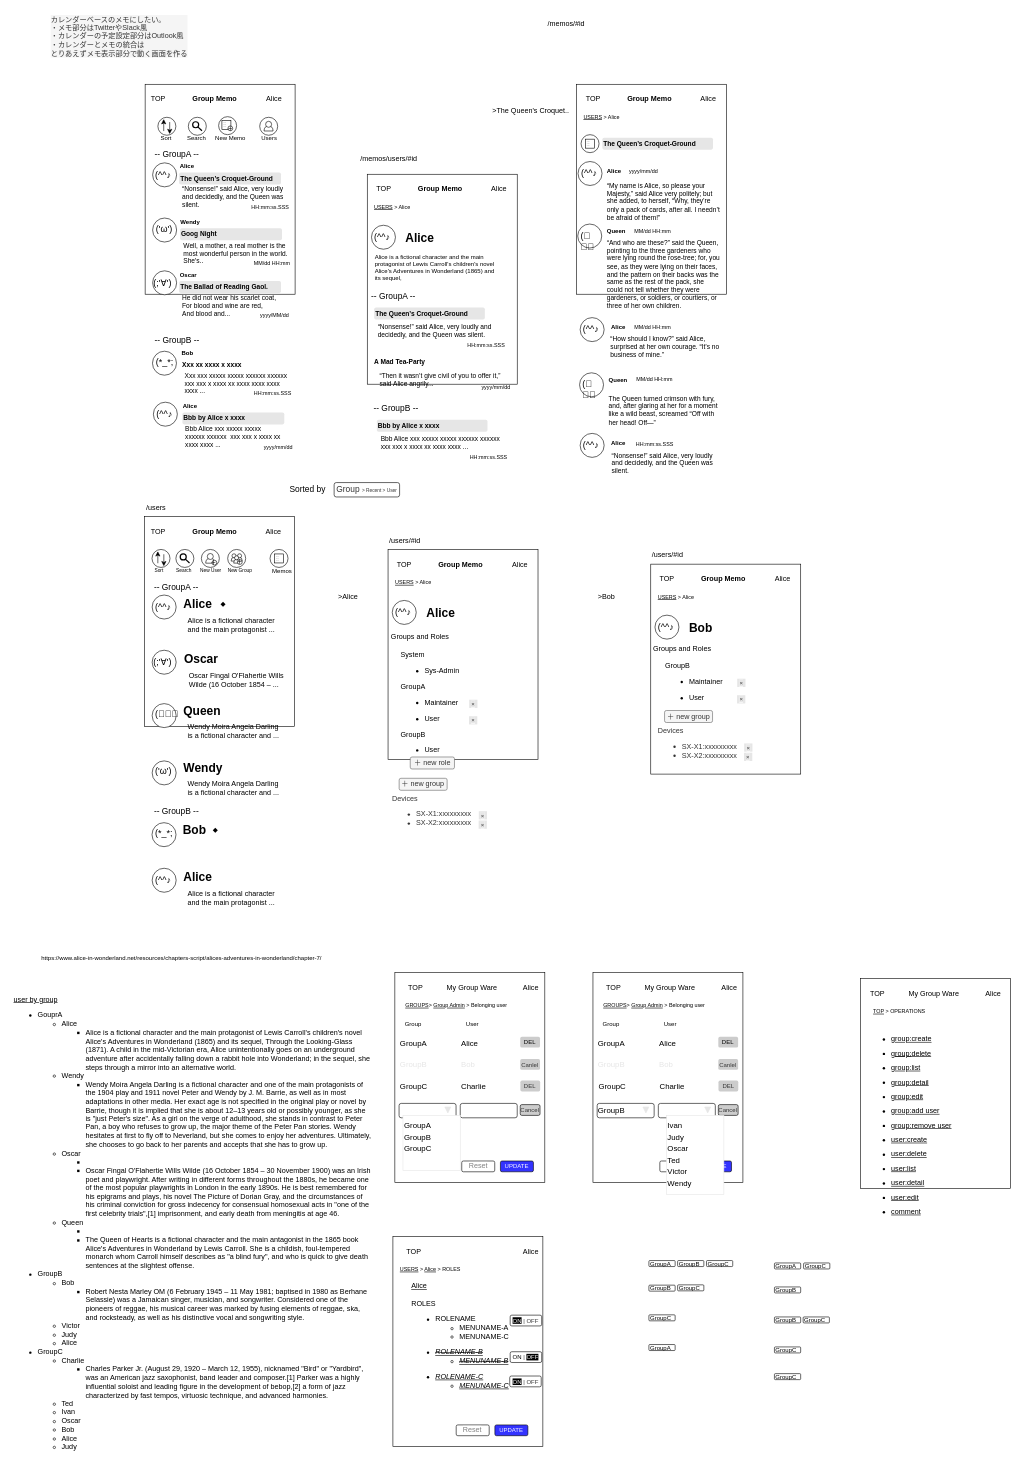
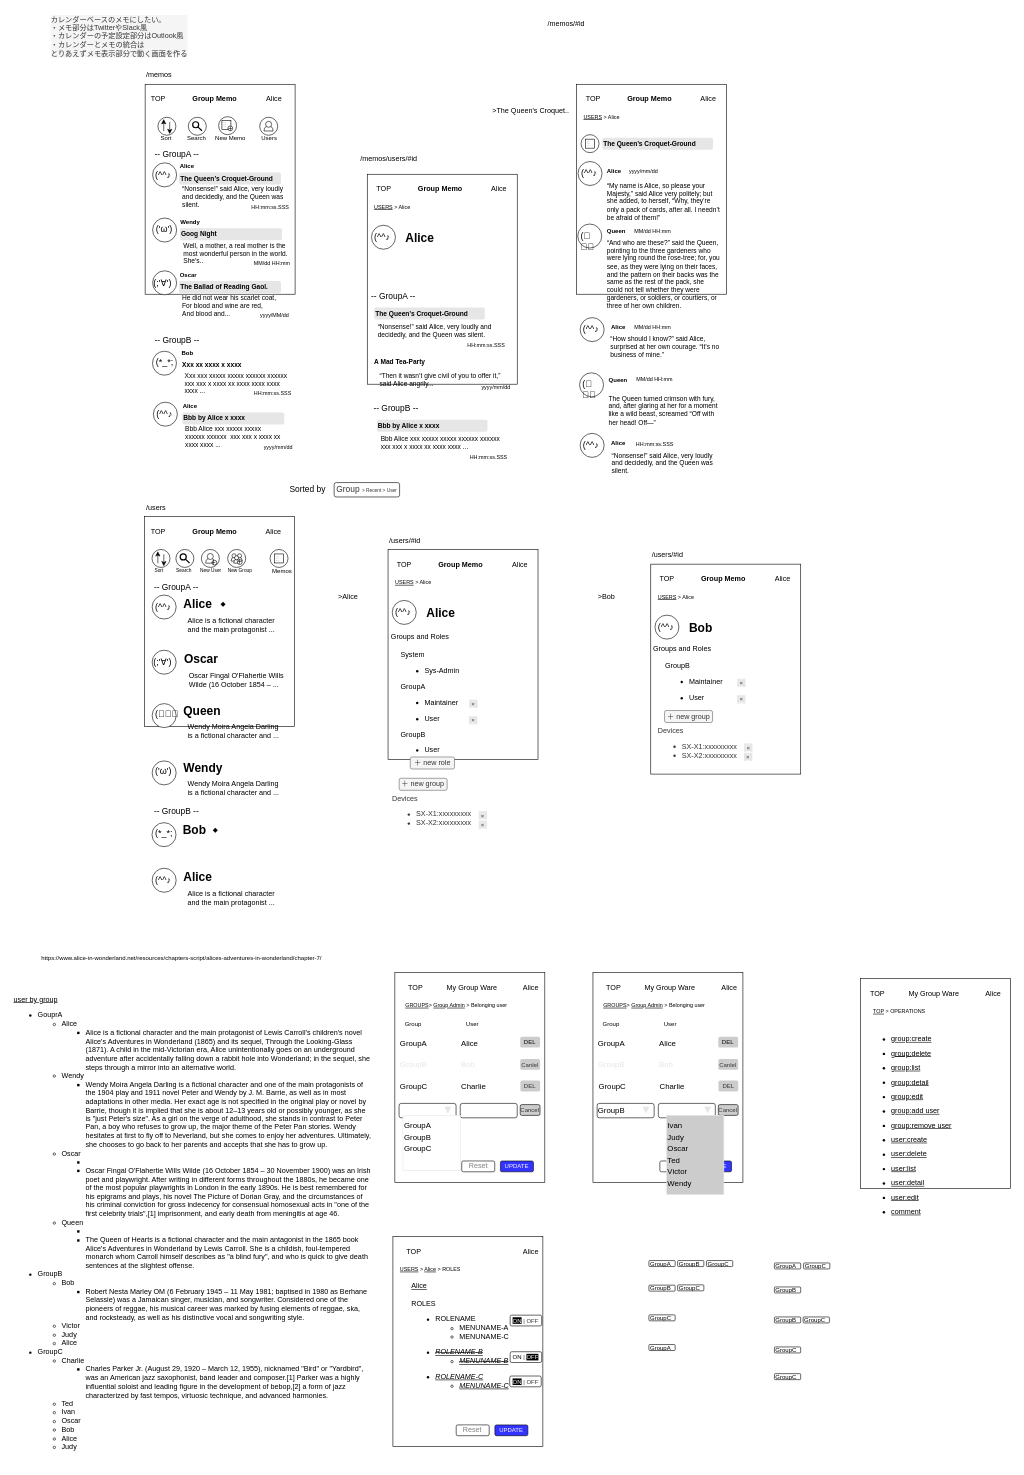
+ <mxCell id="340" value="/memos" style="text;html=1;strokeColor=none;fillColor=none;align=left;verticalAlign=middle;whiteSpace=wrap;rounded=0;labelBackgroundColor=none;fontSize=12;fontColor=#000000;" vertex="1" parent="1"><mxGeometry x="240.89" y="110" width="70" height="30" as="geometry" /></mxCell>
- <mxCell id="112" value="&lt;span style=&quot;font-weight: 400; background-color: initial;&quot;&gt;&lt;font style=&quot;font-size: 10px;&quot;&gt;Alice is a fictional character and the main protagonist of Lewis Carroll's children's novel Alice's Adventures in Wonderland (1865) and its sequel,&amp;nbsp;&lt;/font&gt;&lt;/span&gt;" style="text;html=1;strokeColor=none;fillColor=none;align=left;verticalAlign=top;whiteSpace=wrap;rounded=0;fontSize=10;fontStyle=1;strokeWidth=2;" vertex="1" parent="1"><mxGeometry x="621.72" y="415" width="210.5" height="55" as="geometry" /></mxCell>
- <mxCell id="71" value="&lt;span style=&quot;line-height: 1.5;&quot;&gt;&lt;span style=&quot;background-color: initial;&quot;&gt;Ivan&lt;/span&gt;&lt;div&gt;Judy&lt;/div&gt;&lt;div&gt;Oscar&lt;/div&gt;&lt;div&gt;Ted&lt;/div&gt;&lt;div&gt;Victor&lt;/div&gt;&lt;div&gt;Wendy&lt;/div&gt;&lt;/span&gt;" style="rounded=0;whiteSpace=wrap;html=1;labelBackgroundColor=none;fontSize=13;fontColor=#000000;strokeColor=#E6E6E6;fillColor=#FFFFFF;labelBorderColor=none;align=left;verticalAlign=top;" parent="1" vertex="1"><mxGeometry x="1110.22" y="1859" width="95.5" height="132" as="geometry" /></mxCell>
+ <mxCell id="71" value="&lt;span style=&quot;line-height: 1.5;&quot;&gt;&lt;span style=&quot;background-color: initial;&quot;&gt;Ivan&lt;/span&gt;&lt;div&gt;Judy&lt;/div&gt;&lt;div&gt;Oscar&lt;/div&gt;&lt;div&gt;Ted&lt;/div&gt;&lt;div&gt;Victor&lt;/div&gt;&lt;div&gt;Wendy&lt;/div&gt;&lt;/span&gt;" style="rounded=0;whiteSpace=wrap;html=1;labelBackgroundColor=none;fontSize=13;fontColor=#000000;strokeColor=#E6E6E6;fillColor=#cccccc;labelBorderColor=none;align=left;verticalAlign=top;" parent="1" vertex="1"><mxGeometry x="1110.22" y="1859" width="95.5" height="132" as="geometry" /></mxCell>
